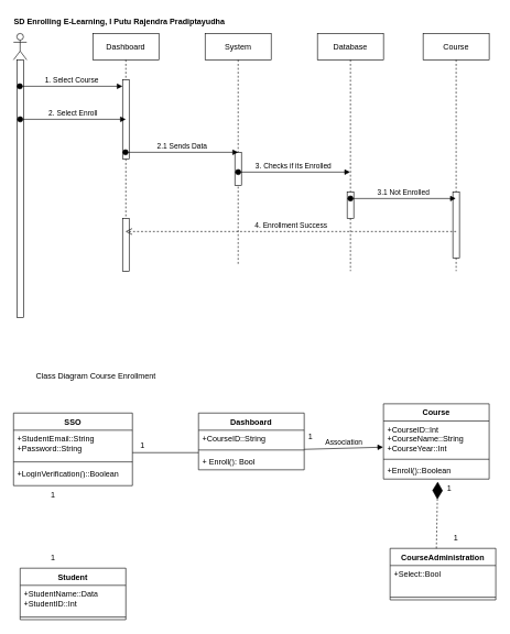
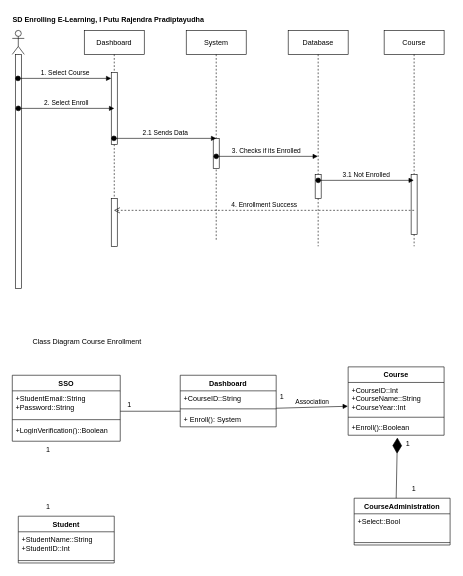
- <mxCell id="46" value="+ Enroll(): Bool" style="text;strokeColor=none;fillColor=none;align=left;verticalAlign=top;spacingLeft=4;spacingRight=4;overflow=hidden;rotatable=0;points=[[0,0.5],[1,0.5]];portConstraint=eastwest;whiteSpace=wrap;html=1;" vertex="1" parent="43"><mxGeometry y="60" width="160" height="26" as="geometry" /></mxCell>
+ <mxCell id="46" value="+ Enroll(): System" style="text;strokeColor=none;fillColor=none;align=left;verticalAlign=top;spacingLeft=4;spacingRight=4;overflow=hidden;rotatable=0;points=[[0,0.5],[1,0.5]];portConstraint=eastwest;whiteSpace=wrap;html=1;" vertex="1" parent="43"><mxGeometry y="60" width="160" height="26" as="geometry" /></mxCell>
- <mxCell id="39" value="" style="endArrow=diamondThin;endFill=1;endSize=24;html=1;rounded=0;exitX=0.438;exitY=0;exitDx=0;exitDy=0;exitPerimeter=0;entryX=0.513;entryY=1.15;entryDx=0;entryDy=0;entryPerimeter=0;dashed=1;" edge="1" parent="1" source="23" target="38"><mxGeometry width="160" relative="1" as="geometry"><mxPoint x="111" y="870" as="sourcePoint" /><mxPoint x="112" y="747" as="targetPoint" /><Array as="points" /></mxGeometry></mxCell>
+ <mxCell id="39" value="" style="endArrow=diamondThin;endFill=1;endSize=24;html=1;rounded=0;exitX=0.438;exitY=0;exitDx=0;exitDy=0;exitPerimeter=0;entryX=0.513;entryY=1.15;entryDx=0;entryDy=0;entryPerimeter=0;" edge="1" parent="1" source="23" target="38"><mxGeometry width="160" relative="1" as="geometry"><mxPoint x="111" y="870" as="sourcePoint" /><mxPoint x="112" y="747" as="targetPoint" /><Array as="points" /></mxGeometry></mxCell>
- <mxCell id="31" value="+StudentName::Data&lt;div&gt;+StudentID::Int&lt;br&gt;&lt;div&gt;&lt;br&gt;&lt;/div&gt;&lt;/div&gt;" style="text;strokeColor=none;fillColor=none;align=left;verticalAlign=top;spacingLeft=4;spacingRight=4;overflow=hidden;rotatable=0;points=[[0,0.5],[1,0.5]];portConstraint=eastwest;whiteSpace=wrap;html=1;" vertex="1" parent="30"><mxGeometry y="26" width="160" height="44" as="geometry" /></mxCell>
+ <mxCell id="31" value="+StudentName::String&lt;div&gt;+StudentID::Int&lt;br&gt;&lt;div&gt;&lt;br&gt;&lt;/div&gt;&lt;/div&gt;" style="text;strokeColor=none;fillColor=none;align=left;verticalAlign=top;spacingLeft=4;spacingRight=4;overflow=hidden;rotatable=0;points=[[0,0.5],[1,0.5]];portConstraint=eastwest;whiteSpace=wrap;html=1;" vertex="1" parent="30"><mxGeometry y="26" width="160" height="44" as="geometry" /></mxCell>
